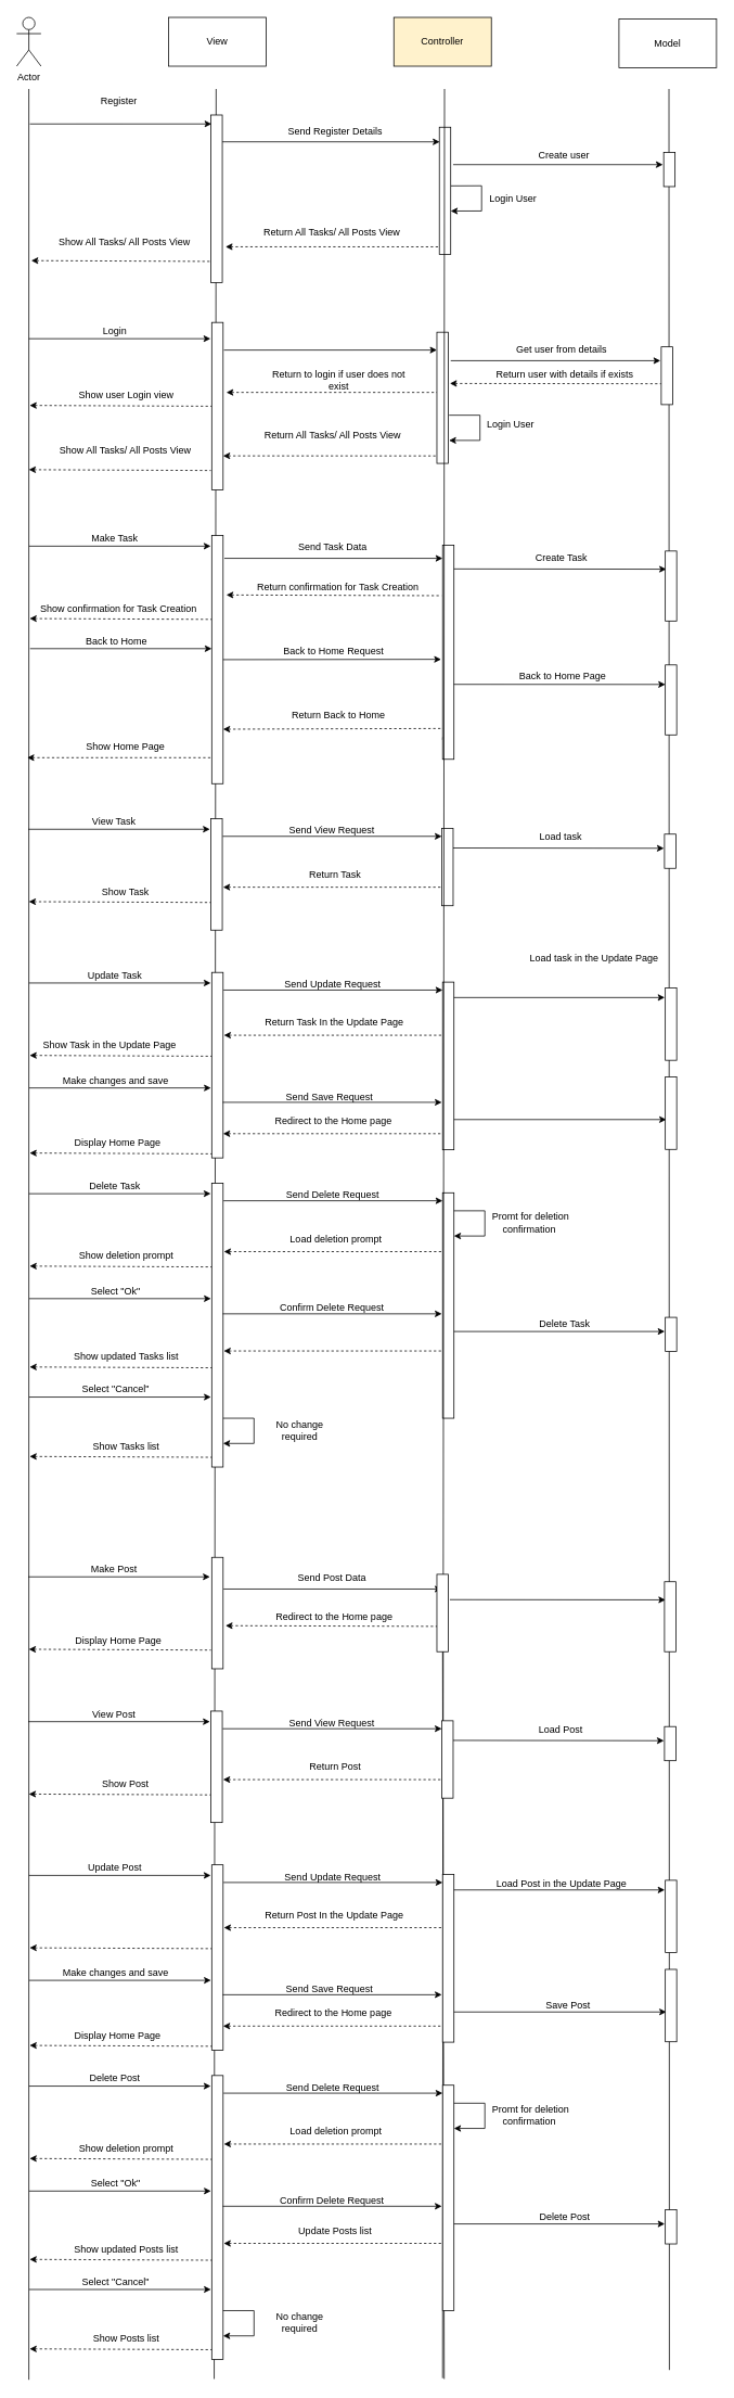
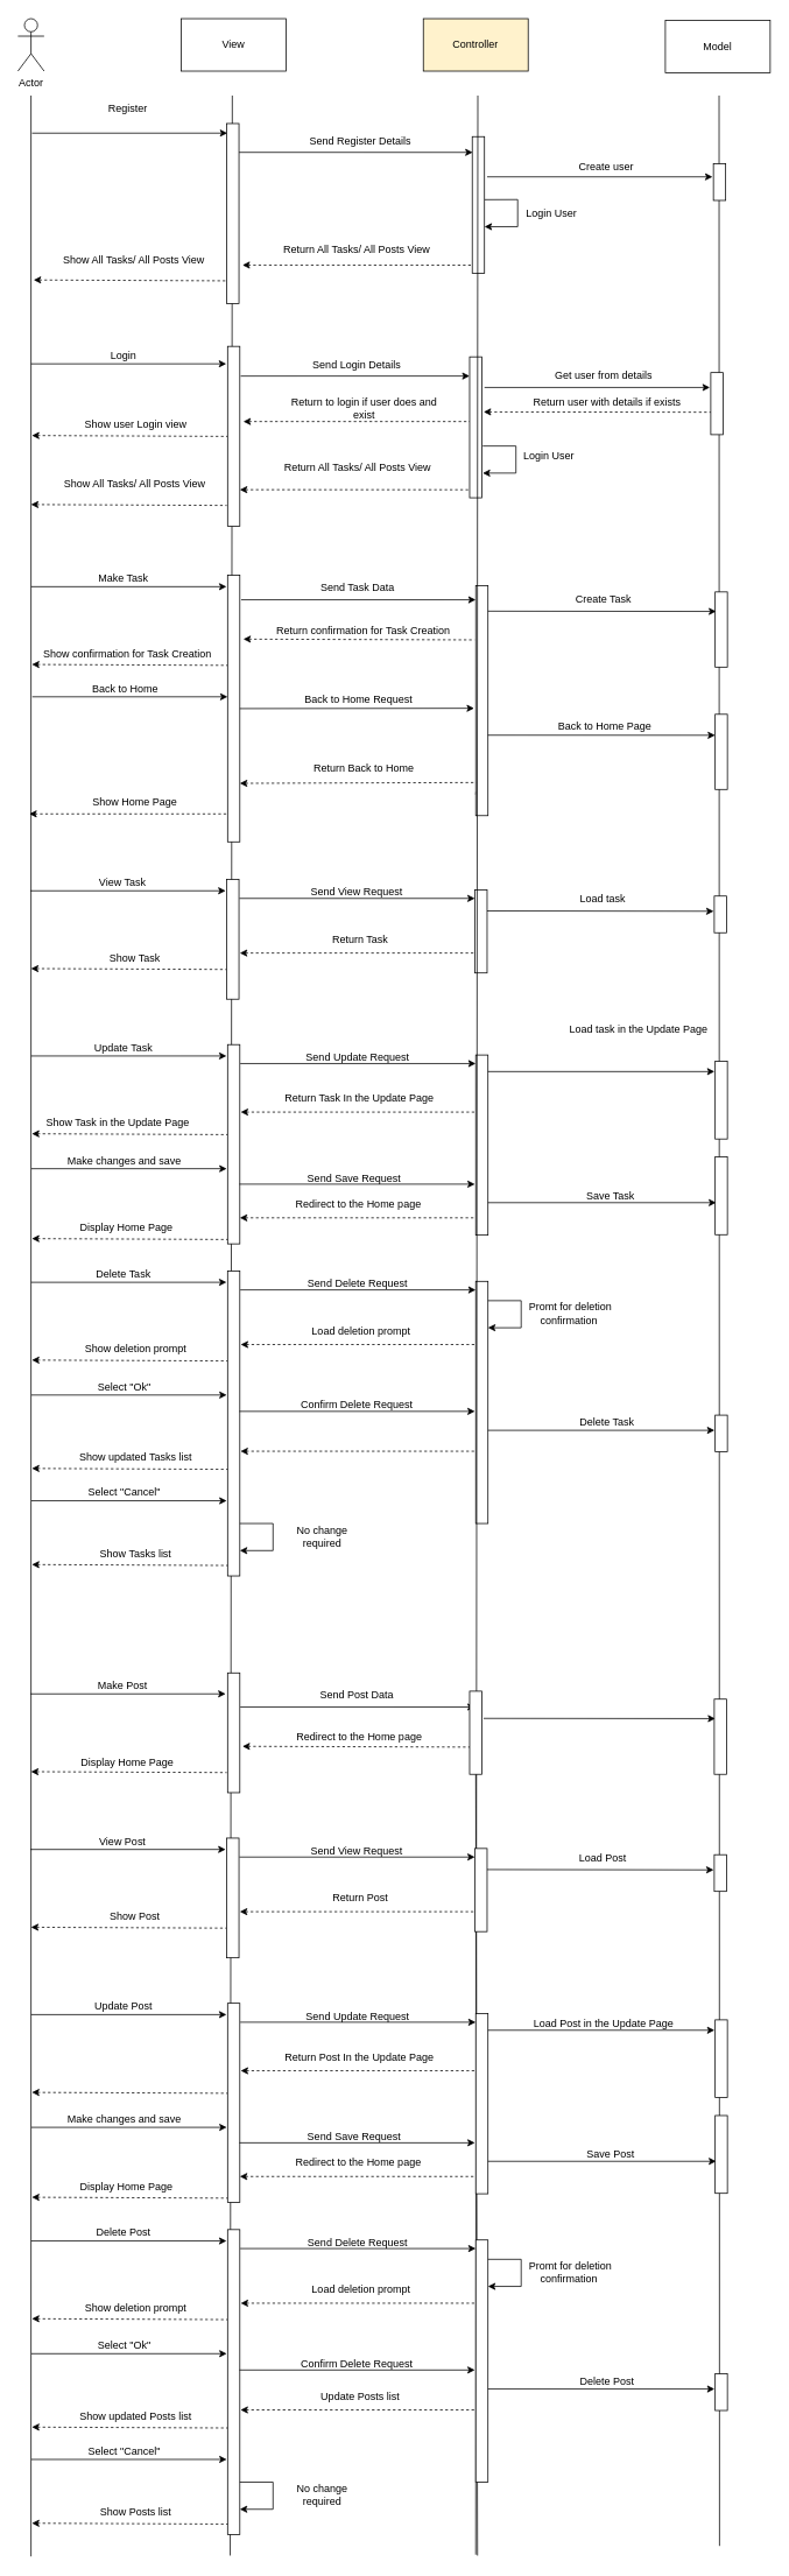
+ <mxCell id="29" value="Send Login Details" style="text;html=1;align=center;verticalAlign=middle;whiteSpace=wrap;rounded=0;" parent="1" vertex="1"><mxGeometry x="327" y="401" width="162" height="30" as="geometry" /></mxCell>
- <mxCell id="16" value="Return to login if user does not exist" style="text;html=1;align=center;verticalAlign=middle;whiteSpace=wrap;rounded=0;" parent="1" vertex="1"><mxGeometry x="330" y="451" width="173" height="30" as="geometry" /></mxCell>
+ <mxCell id="16" value="Return to login if user does and exist" style="text;html=1;align=center;verticalAlign=middle;whiteSpace=wrap;rounded=0;" parent="1" vertex="1"><mxGeometry x="330" y="451" width="173" height="30" as="geometry" /></mxCell>
+ <mxCell id="99" value="Save Task" style="text;html=1;align=center;verticalAlign=middle;whiteSpace=wrap;rounded=0;" parent="1" vertex="1"><mxGeometry x="595.85" y="1352" width="205" height="30" as="geometry" /></mxCell>
